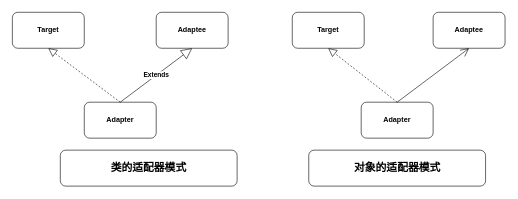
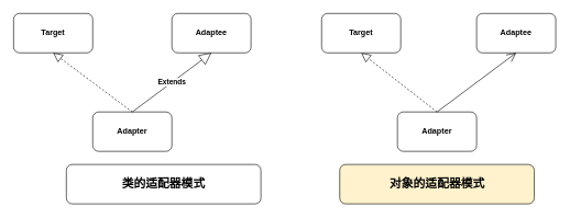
- <mxCell id="12" value="对象的适配器模式" style="rounded=1;whiteSpace=wrap;html=1;fontStyle=1;fontSize=18;" vertex="1" parent="1"><mxGeometry x="514.5" y="250" width="295" height="60" as="geometry" /></mxCell>
+ <mxCell id="12" value="对象的适配器模式" style="rounded=1;whiteSpace=wrap;html=1;fontStyle=1;fontSize=18;fillColor=#fff2cc;" vertex="1" parent="1"><mxGeometry x="514.5" y="250" width="295" height="60" as="geometry" /></mxCell>
